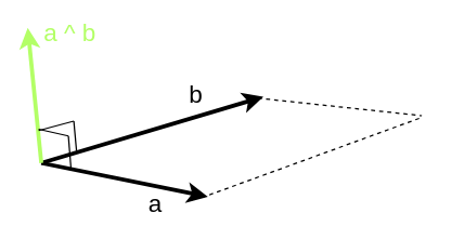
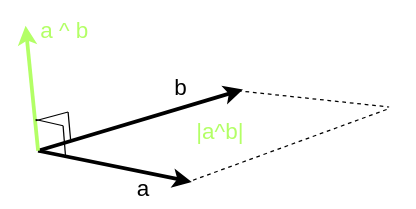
+ <mxCell id="14" value="|a^b|" style="text;html=1;strokeColor=none;fillColor=none;align=center;verticalAlign=middle;whiteSpace=wrap;rounded=0;labelBackgroundColor=none;fontSize=18;fontColor=#B3FF66;" parent="1" vertex="1"><mxGeometry x="156" y="95" width="40" height="20" as="geometry" /></mxCell>
